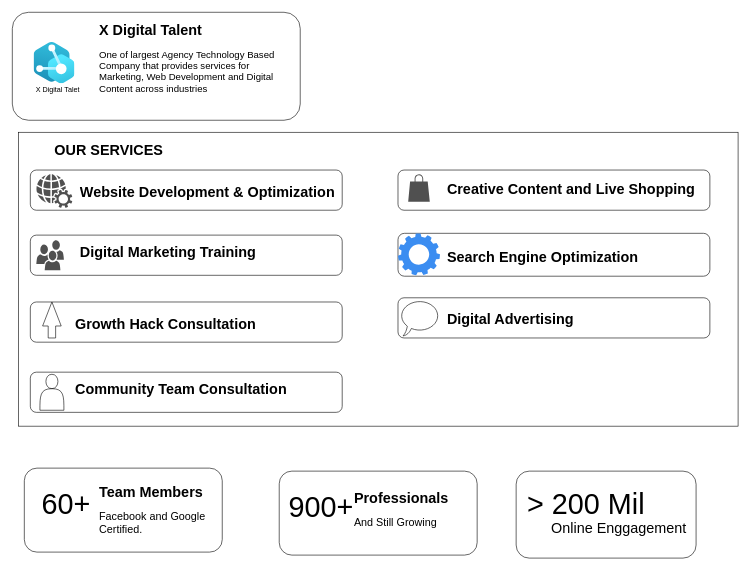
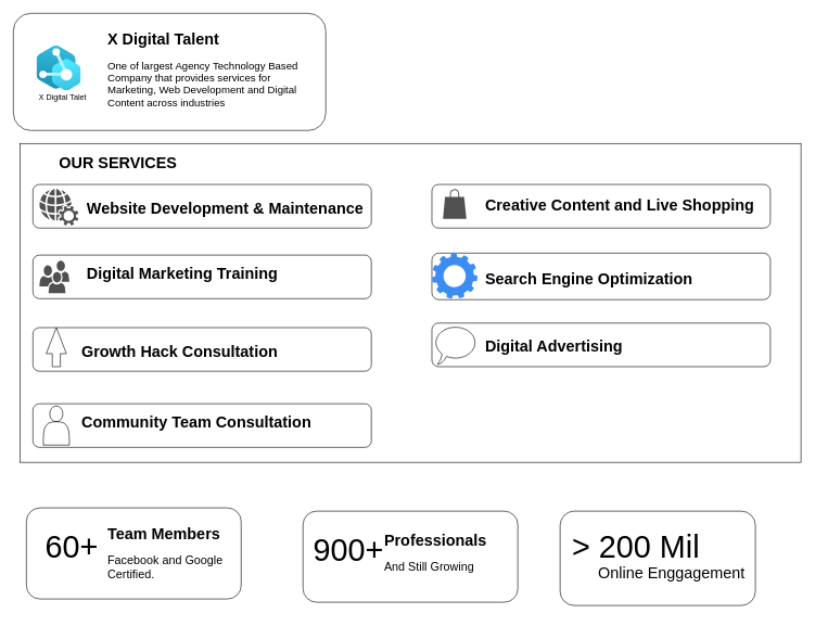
- <mxCell id="14" value="&lt;h1&gt;&lt;font style=&quot;font-size: 24px&quot;&gt;X Digital Talent&lt;/font&gt;&lt;/h1&gt;&lt;p&gt;&lt;font size=&quot;3&quot;&gt;One of largest Agency Technology Based Company that provides services for Marketing, Web Development and Digital Content across industries&lt;/font&gt;&lt;/p&gt;" style="text;html=1;strokeColor=none;fillColor=none;spacing=5;spacingTop=-20;whiteSpace=wrap;overflow=hidden;rounded=0;" parent="1" vertex="1"><mxGeometry x="160" y="30" width="330" height="140" as="geometry" /></mxCell>
+ <mxCell id="14" value="&lt;h1&gt;&lt;font style=&quot;font-size: 24px&quot;&gt;X Digital Talent&lt;/font&gt;&lt;/h1&gt;&lt;p&gt;&lt;font size=&quot;3&quot;&gt;One of largest Agency Technology Based Company that provides services for Marketing, Web Development and Digital Content across industries&lt;/font&gt;&lt;/p&gt;" style="text;html=1;strokeColor=none;fillColor=none;spacing=5;spacingTop=-20;whiteSpace=wrap;overflow=hidden;rounded=0;" parent="1" vertex="1"><mxGeometry x="160" y="40" width="330" height="140" as="geometry" /></mxCell>
- <mxCell id="19" value="&lt;h1&gt;Website Development &amp;amp; Optimization&lt;/h1&gt;" style="text;html=1;strokeColor=none;fillColor=none;spacing=5;spacingTop=-20;whiteSpace=wrap;overflow=hidden;rounded=0;" parent="1" vertex="1"><mxGeometry x="128" y="300" width="460" height="50" as="geometry" /></mxCell>
+ <mxCell id="19" value="&lt;h1&gt;Website Development &amp;amp; Maintenance&lt;/h1&gt;" style="text;html=1;strokeColor=none;fillColor=none;spacing=5;spacingTop=-20;whiteSpace=wrap;overflow=hidden;rounded=0;" parent="1" vertex="1"><mxGeometry x="128" y="300" width="460" height="50" as="geometry" /></mxCell>
